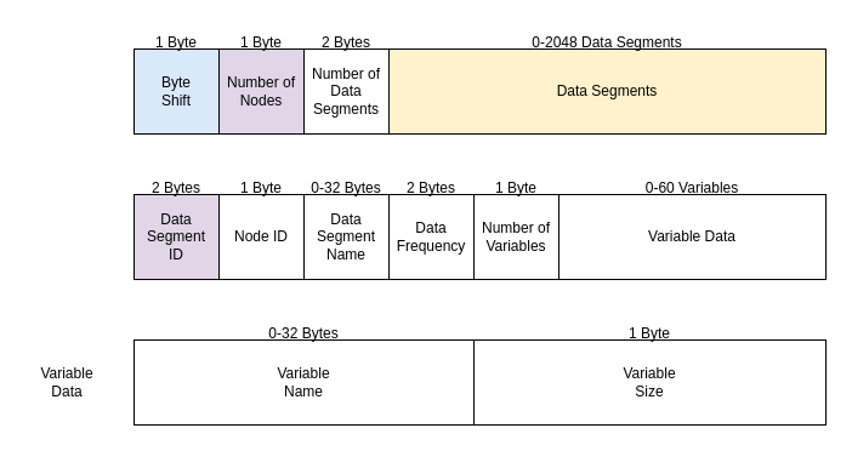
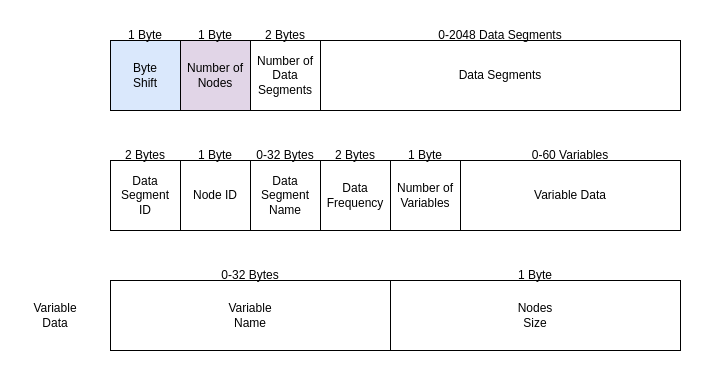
- <mxCell id="5" value="Data Segments" style="rounded=0;whiteSpace=wrap;html=1;fillColor=#fff2cc;" vertex="1" parent="1"><mxGeometry x="320" y="40" width="360" height="70" as="geometry" /></mxCell>
+ <mxCell id="5" value="Data Segments" style="rounded=0;whiteSpace=wrap;html=1;" vertex="1" parent="1"><mxGeometry x="320" y="40" width="360" height="70" as="geometry" /></mxCell>
- <mxCell id="10" value="Data&lt;div&gt;Segment&lt;/div&gt;&lt;div&gt;ID&lt;/div&gt;" style="rounded=0;whiteSpace=wrap;html=1;fillColor=#e1d5e7;" vertex="1" parent="1"><mxGeometry x="110" y="160" width="70" height="70" as="geometry" /></mxCell>
+ <mxCell id="10" value="Data&lt;div&gt;Segment&lt;/div&gt;&lt;div&gt;ID&lt;/div&gt;" style="rounded=0;whiteSpace=wrap;html=1;" vertex="1" parent="1"><mxGeometry x="110" y="160" width="70" height="70" as="geometry" /></mxCell>
- <mxCell id="17" value="Variable&lt;div&gt;Size&lt;/div&gt;" style="rounded=0;whiteSpace=wrap;html=1;" vertex="1" parent="1"><mxGeometry x="390" y="280" width="290" height="70" as="geometry" /></mxCell>
+ <mxCell id="17" value="Nodes&lt;div&gt;Size&lt;/div&gt;" style="rounded=0;whiteSpace=wrap;html=1;" vertex="1" parent="1"><mxGeometry x="390" y="280" width="290" height="70" as="geometry" /></mxCell>
